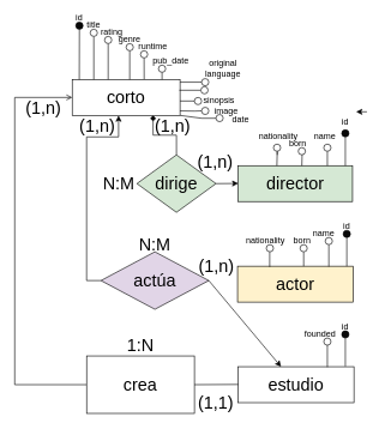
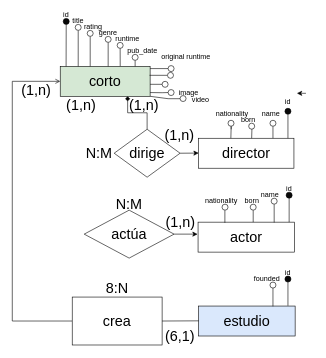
- <mxCell id="40" value="original language" style="text;html=1;strokeColor=none;fillColor=none;align=center;verticalAlign=middle;whiteSpace=wrap;rounded=0;" parent="1" vertex="1"><mxGeometry x="266" y="80" width="88" height="27.5" as="geometry" /></mxCell>
+ <mxCell id="40" value="original runtime" style="text;html=1;strokeColor=none;fillColor=none;align=center;verticalAlign=middle;whiteSpace=wrap;rounded=0;" parent="1" vertex="1"><mxGeometry x="266" y="80" width="88" height="27.5" as="geometry" /></mxCell>
- <mxCell id="5" value="corto" style="rounded=0;whiteSpace=wrap;html=1;fontSize=24;" parent="1" vertex="1"><mxGeometry x="100" y="110" width="150" height="50" as="geometry" /></mxCell>
+ <mxCell id="5" value="corto" style="rounded=0;whiteSpace=wrap;html=1;fontSize=24;fillColor=#d5e8d4;" parent="1" vertex="1"><mxGeometry x="100" y="110" width="150" height="50" as="geometry" /></mxCell>
- <mxCell id="68" value="sinopsis" style="text;html=1;strokeColor=none;fillColor=none;align=center;verticalAlign=middle;whiteSpace=wrap;rounded=0;" parent="1" vertex="1"><mxGeometry x="280" y="133.75" width="49" height="12.5" as="geometry" /></mxCell>
- <mxCell id="87" value="date" style="text;html=1;strokeColor=none;fillColor=none;align=center;verticalAlign=middle;whiteSpace=wrap;rounded=0;" vertex="1" parent="1"><mxGeometry x="310" y="160" width="49" height="12.5" as="geometry" /></mxCell>
+ <mxCell id="87" value="video" style="text;html=1;strokeColor=none;fillColor=none;align=center;verticalAlign=middle;whiteSpace=wrap;rounded=0;" vertex="1" parent="1"><mxGeometry x="310" y="160" width="49" height="12.5" as="geometry" /></mxCell>
- <mxCell id="3" value="&lt;font style=&quot;font-size: 24px;&quot;&gt;dirige&lt;br&gt;&lt;/font&gt;" style="rhombus;whiteSpace=wrap;html=1;fillColor=#d5e8d4;" parent="1" vertex="1"><mxGeometry x="190" y="215" width="110" height="80" as="geometry" /></mxCell>
+ <mxCell id="3" value="&lt;font style=&quot;font-size: 24px;&quot;&gt;dirige&lt;br&gt;&lt;/font&gt;" style="rhombus;whiteSpace=wrap;html=1;" parent="1" vertex="1"><mxGeometry x="190" y="215" width="110" height="80" as="geometry" /></mxCell>
- <mxCell id="6" value="director" style="rounded=0;whiteSpace=wrap;html=1;fontSize=24;fillColor=#d5e8d4;" parent="1" vertex="1"><mxGeometry x="331" y="230" width="159" height="50" as="geometry" /></mxCell>
+ <mxCell id="6" value="director" style="rounded=0;whiteSpace=wrap;html=1;fontSize=24;" parent="1" vertex="1"><mxGeometry x="331" y="230" width="159" height="50" as="geometry" /></mxCell>
- <mxCell id="10" style="edgeStyle=orthogonalEdgeStyle;rounded=0;orthogonalLoop=1;jettySize=auto;html=1;exitX=0;exitY=0.5;exitDx=0;exitDy=0;entryX=0.43;entryY=1.005;entryDx=0;entryDy=0;entryPerimeter=0;" parent="1" source="11" target="5" edge="1"><mxGeometry relative="1" as="geometry"><Array as="points"><mxPoint x="120" y="390" /><mxPoint x="120" y="190" /><mxPoint x="165" y="190" /></Array></mxGeometry></mxCell>
- <mxCell id="11" value="&lt;font style=&quot;font-size: 24px;&quot;&gt;actúa&lt;/font&gt;" style="rhombus;whiteSpace=wrap;html=1;fillColor=#e1d5e7;" parent="1" vertex="1"><mxGeometry x="140" y="350" width="150" height="80" as="geometry" /></mxCell>
+ <mxCell id="11" value="&lt;font style=&quot;font-size: 24px;&quot;&gt;actúa&lt;/font&gt;" style="rhombus;whiteSpace=wrap;html=1;" parent="1" vertex="1"><mxGeometry x="140" y="350" width="150" height="80" as="geometry" /></mxCell>
- <mxCell id="4" value="actor" style="rounded=0;whiteSpace=wrap;html=1;fontSize=24;fillColor=#fff2cc;" parent="1" vertex="1"><mxGeometry x="330" y="370" width="161" height="50" as="geometry" /></mxCell>
+ <mxCell id="4" value="actor" style="rounded=0;whiteSpace=wrap;html=1;fontSize=24;" parent="1" vertex="1"><mxGeometry x="330" y="370" width="161" height="50" as="geometry" /></mxCell>
- <mxCell id="72" value="" style="endArrow=classic;html=1;rounded=0;exitX=1;exitY=0.5;exitDx=0;exitDy=0;" parent="1" source="11" target="7" edge="1"><mxGeometry width="50" height="50" relative="1" as="geometry"><mxPoint x="350" y="430" as="sourcePoint" /><mxPoint x="400" y="380" as="targetPoint" /></mxGeometry></mxCell>
+ <mxCell id="72" value="" style="endArrow=classic;html=1;rounded=0;exitX=1;exitY=0.5;exitDx=0;exitDy=0;entryX=-0.005;entryY=0.4;entryDx=0;entryDy=0;entryPerimeter=0;" parent="1" source="11" target="4" edge="1"><mxGeometry width="50" height="50" relative="1" as="geometry"><mxPoint x="350" y="430" as="sourcePoint" /><mxPoint x="400" y="380" as="targetPoint" /></mxGeometry></mxCell>
- <mxCell id="18" value="&lt;font style=&quot;font-size: 24px&quot;&gt;1:N&lt;/font&gt;" style="text;html=1;strokeColor=none;fillColor=none;align=center;verticalAlign=middle;whiteSpace=wrap;rounded=0;" parent="1" vertex="1"><mxGeometry x="150" y="470" width="90" height="20" as="geometry" /></mxCell>
+ <mxCell id="18" value="&lt;font style=&quot;font-size: 24px&quot;&gt;8:N&lt;/font&gt;" style="text;html=1;strokeColor=none;fillColor=none;align=center;verticalAlign=middle;whiteSpace=wrap;rounded=0;" parent="1" vertex="1"><mxGeometry x="150" y="470" width="90" height="20" as="geometry" /></mxCell>
- <mxCell id="7" value="estudio" style="rounded=0;whiteSpace=wrap;html=1;fontSize=24;" parent="1" vertex="1"><mxGeometry x="331" y="510" width="161" height="50" as="geometry" /></mxCell>
+ <mxCell id="7" value="estudio" style="rounded=0;whiteSpace=wrap;html=1;fontSize=24;fillColor=#dae8fc;" parent="1" vertex="1"><mxGeometry x="331" y="510" width="161" height="50" as="geometry" /></mxCell>
- <mxCell id="16" value="(1,1)" style="text;html=1;strokeColor=none;fillColor=none;align=center;verticalAlign=middle;whiteSpace=wrap;rounded=0;fontSize=24;" parent="1" vertex="1"><mxGeometry x="270" y="545" width="60" height="30" as="geometry" /></mxCell>
+ <mxCell id="16" value="(6,1)" style="text;html=1;strokeColor=none;fillColor=none;align=center;verticalAlign=middle;whiteSpace=wrap;rounded=0;fontSize=24;" parent="1" vertex="1"><mxGeometry x="270" y="545" width="60" height="30" as="geometry" /></mxCell>
